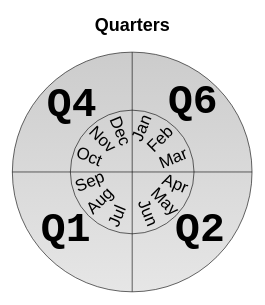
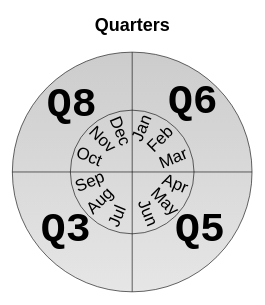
- <mxCell id="7" value="&lt;font style=&quot;font-size: 69px&quot; face=&quot;Courier New&quot;&gt;&lt;b&gt;Q4&lt;/b&gt;&lt;/font&gt;" style="text;html=1;strokeColor=none;fillColor=none;align=center;verticalAlign=middle;whiteSpace=wrap;rounded=0;" parent="1" vertex="1"><mxGeometry x="76.25" y="140" width="87" height="70" as="geometry" /></mxCell>
+ <mxCell id="7" value="&lt;font style=&quot;font-size: 69px&quot; face=&quot;Courier New&quot;&gt;&lt;b&gt;Q8&lt;/b&gt;&lt;/font&gt;" style="text;html=1;strokeColor=none;fillColor=none;align=center;verticalAlign=middle;whiteSpace=wrap;rounded=0;" parent="1" vertex="1"><mxGeometry x="76.25" y="140" width="87" height="70" as="geometry" /></mxCell>
- <mxCell id="6" value="&lt;font style=&quot;font-size: 69px&quot; face=&quot;Courier New&quot;&gt;&lt;b&gt;Q1&lt;/b&gt;&lt;/font&gt;" style="text;html=1;strokeColor=none;fillColor=none;align=center;verticalAlign=middle;whiteSpace=wrap;rounded=0;" parent="1" vertex="1"><mxGeometry x="66" y="350" width="87" height="70" as="geometry" /></mxCell>
+ <mxCell id="6" value="&lt;font style=&quot;font-size: 69px&quot; face=&quot;Courier New&quot;&gt;&lt;b&gt;Q3&lt;/b&gt;&lt;/font&gt;" style="text;html=1;strokeColor=none;fillColor=none;align=center;verticalAlign=middle;whiteSpace=wrap;rounded=0;" parent="1" vertex="1"><mxGeometry x="66" y="350" width="87" height="70" as="geometry" /></mxCell>
- <mxCell id="5" value="&lt;font style=&quot;font-size: 69px&quot; face=&quot;Courier New&quot;&gt;&lt;b&gt;Q2&lt;/b&gt;&lt;/font&gt;" style="text;html=1;strokeColor=none;fillColor=none;align=center;verticalAlign=middle;whiteSpace=wrap;rounded=0;" parent="1" vertex="1"><mxGeometry x="290" y="348.87" width="87" height="70" as="geometry" /></mxCell>
+ <mxCell id="5" value="&lt;font style=&quot;font-size: 69px&quot; face=&quot;Courier New&quot;&gt;&lt;b&gt;Q5&lt;/b&gt;&lt;/font&gt;" style="text;html=1;strokeColor=none;fillColor=none;align=center;verticalAlign=middle;whiteSpace=wrap;rounded=0;" parent="1" vertex="1"><mxGeometry x="290" y="348.87" width="87" height="70" as="geometry" /></mxCell>
